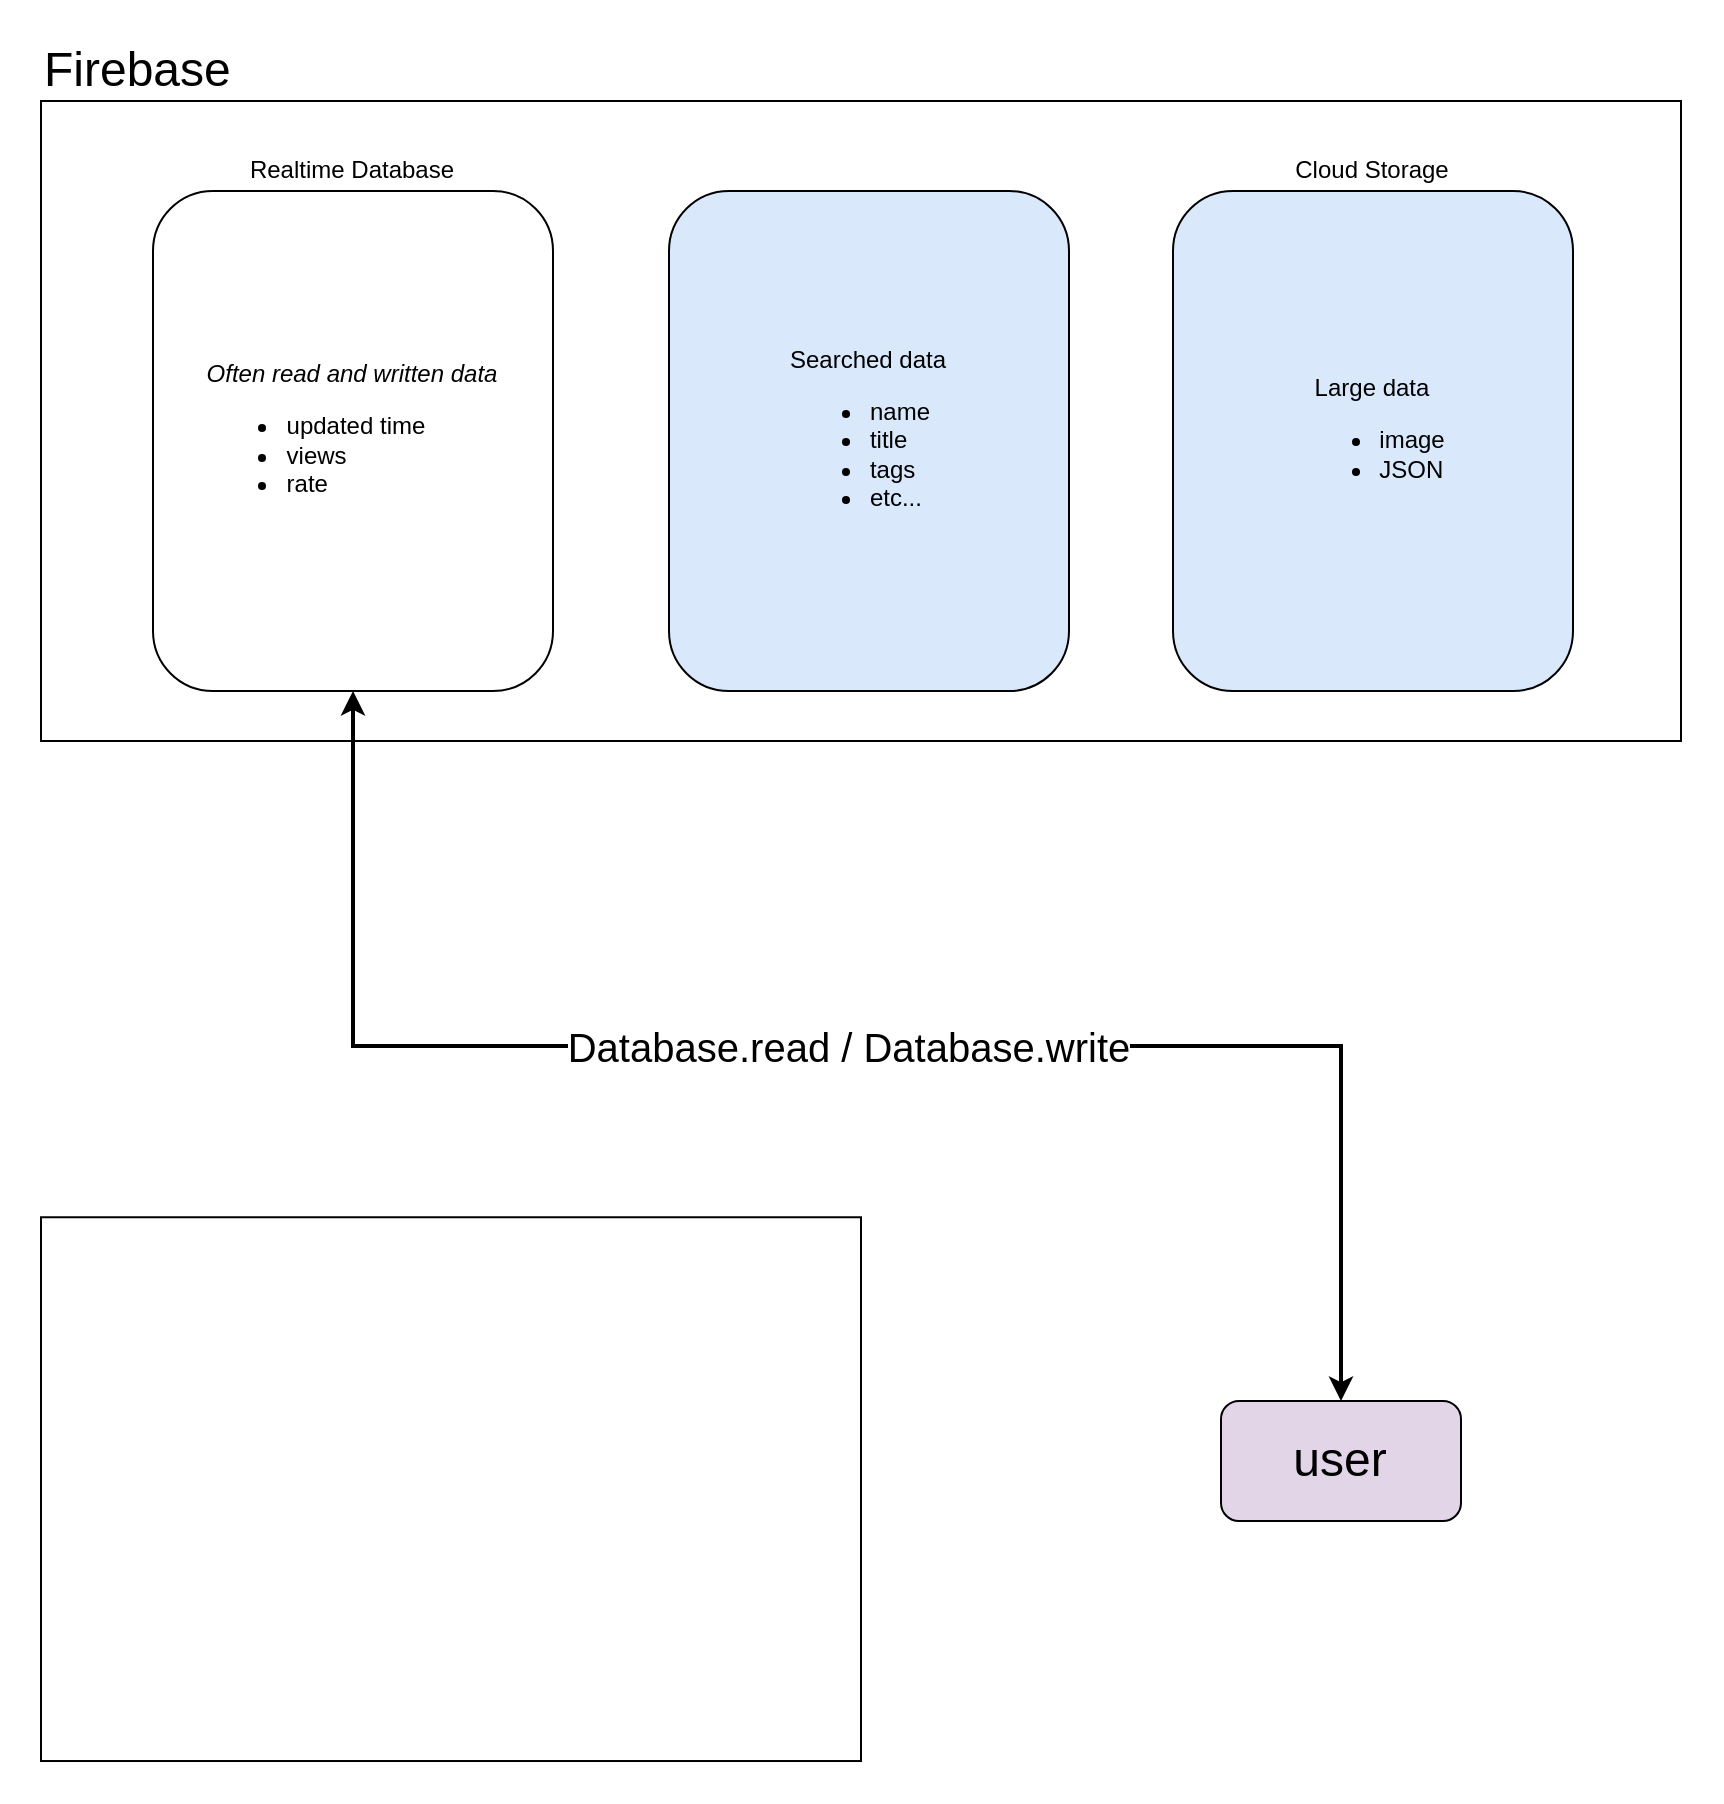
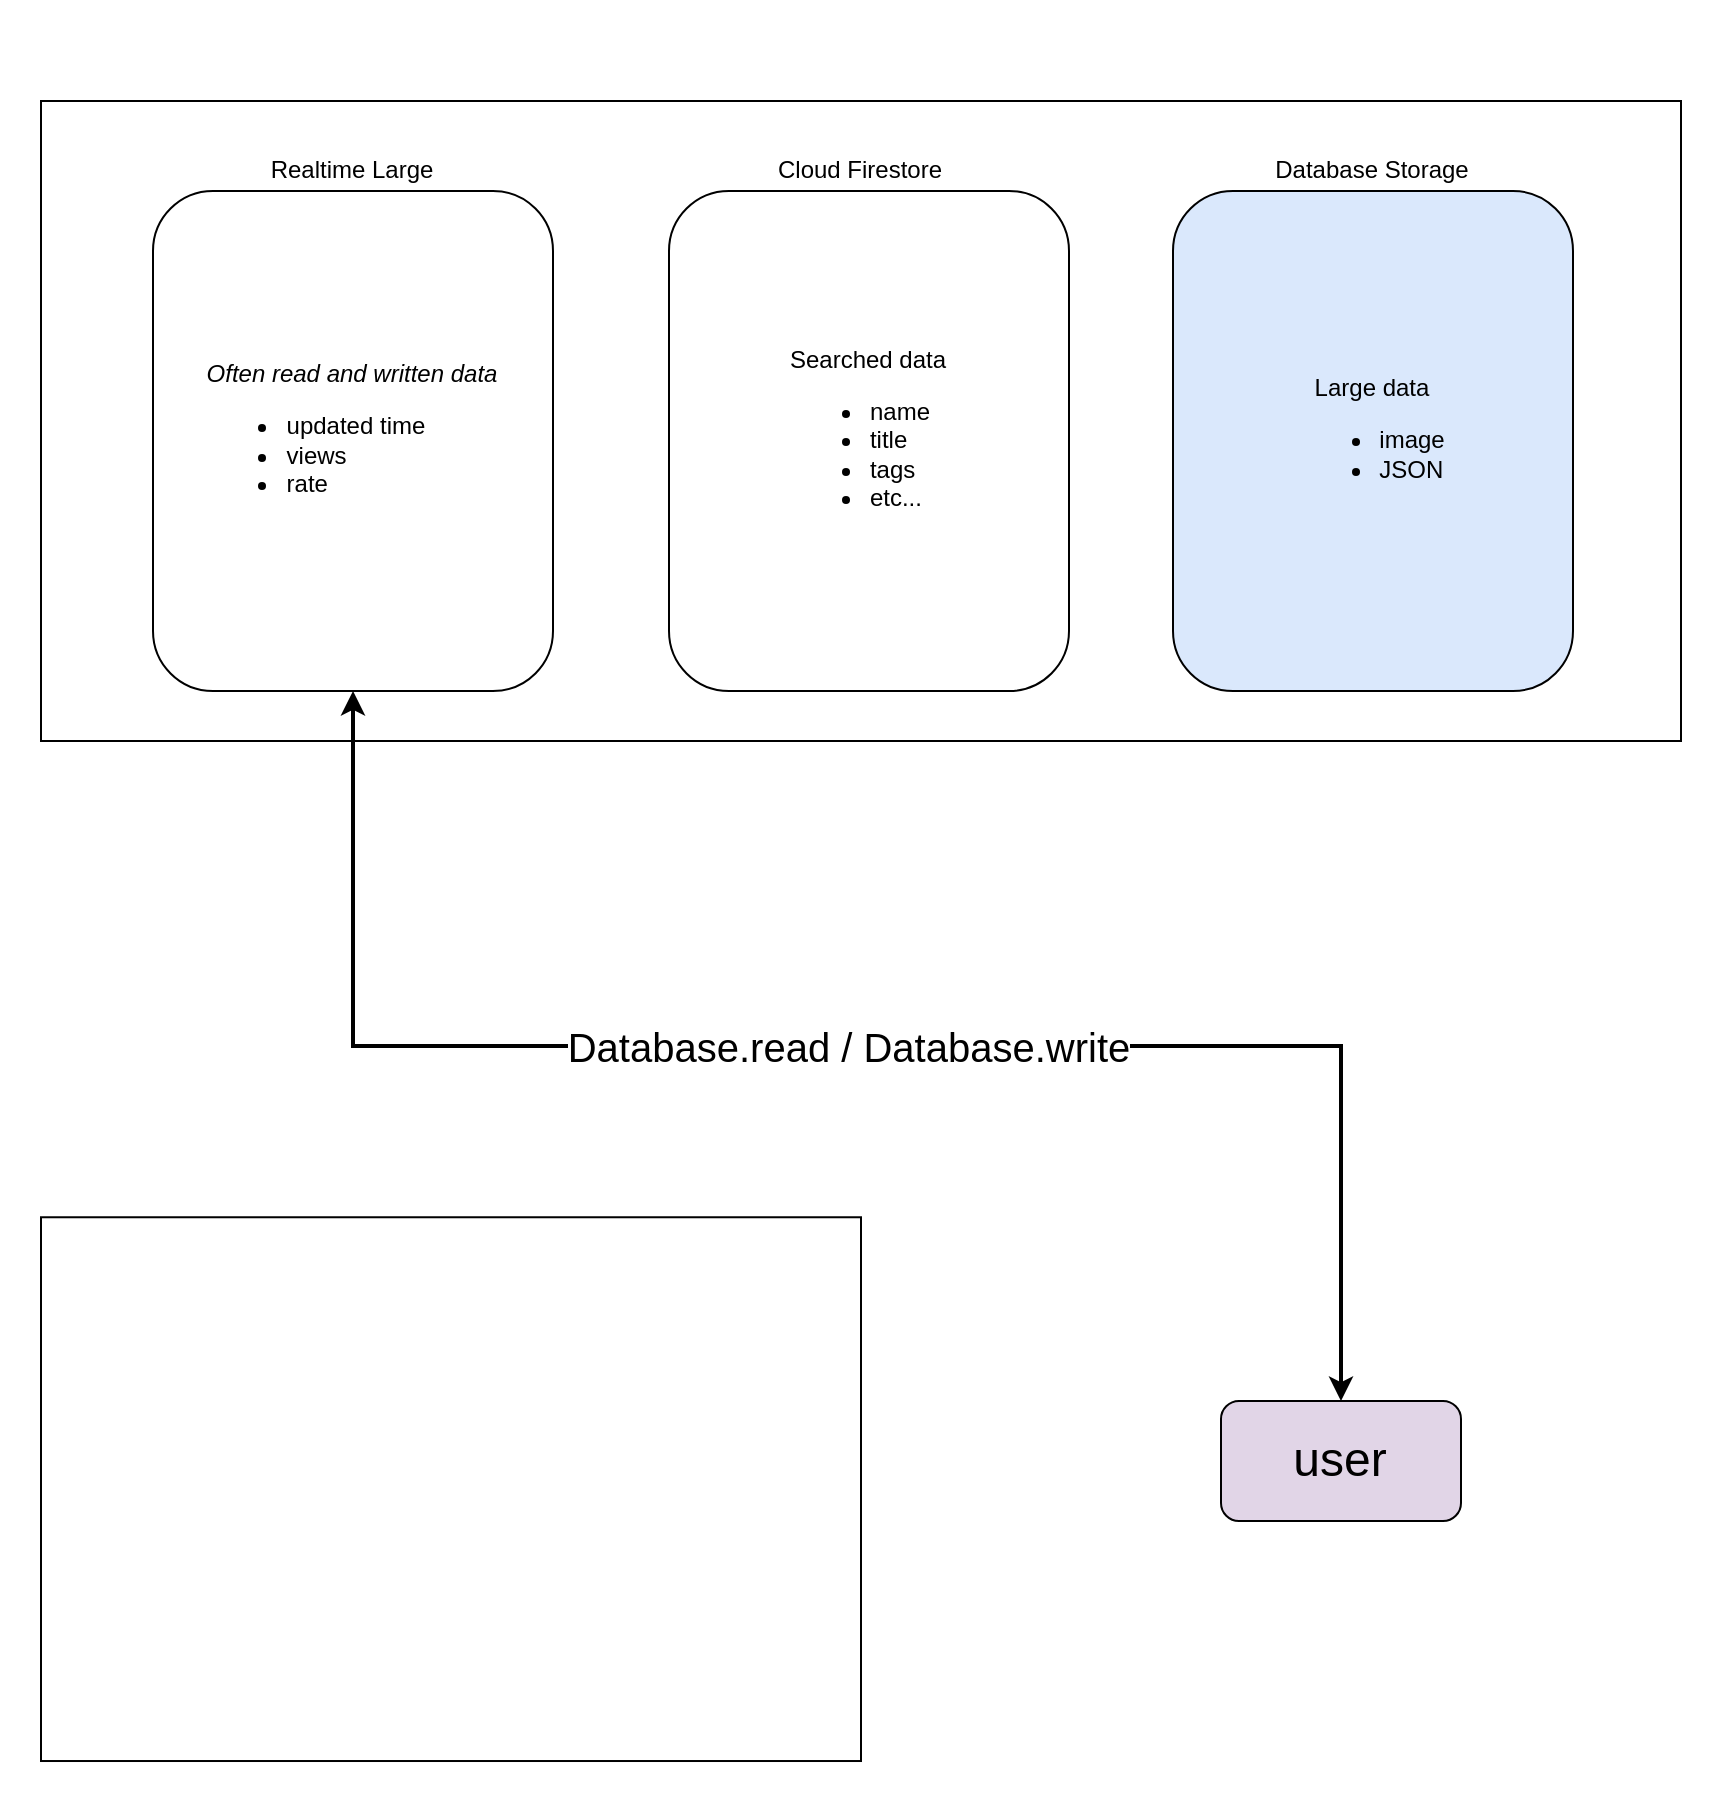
- <mxCell id="4" value="&lt;font style=&quot;font-size: 24px&quot;&gt;Firebase&lt;/font&gt;" style="text;html=1;strokeColor=none;fillColor=none;align=left;verticalAlign=middle;whiteSpace=wrap;rounded=0;" parent="2" vertex="1"><mxGeometry width="820" height="30" as="geometry" /></mxCell>
- <mxCell id="7" value="Realtime Database" style="text;html=1;strokeColor=none;fillColor=none;align=center;verticalAlign=middle;whiteSpace=wrap;rounded=0;" parent="5" vertex="1"><mxGeometry width="200" height="20" as="geometry" /></mxCell>
+ <mxCell id="7" value="Realtime Large" style="text;html=1;strokeColor=none;fillColor=none;align=center;verticalAlign=middle;whiteSpace=wrap;rounded=0;" parent="5" vertex="1"><mxGeometry width="200" height="20" as="geometry" /></mxCell>
+ <mxCell id="13" value="Cloud Firestore" style="text;html=1;strokeColor=none;fillColor=none;align=center;verticalAlign=middle;whiteSpace=wrap;rounded=0;" parent="12" vertex="1"><mxGeometry width="200" height="20" as="geometry" /></mxCell>
- <mxCell id="9" value="Cloud Storage" style="text;html=1;strokeColor=none;fillColor=none;align=center;verticalAlign=middle;whiteSpace=wrap;rounded=0;" parent="8" vertex="1"><mxGeometry width="200" height="20" as="geometry" /></mxCell>
+ <mxCell id="9" value="Database Storage" style="text;html=1;strokeColor=none;fillColor=none;align=center;verticalAlign=middle;whiteSpace=wrap;rounded=0;" parent="8" vertex="1"><mxGeometry width="200" height="20" as="geometry" /></mxCell>
- <mxCell id="11" value="&lt;div&gt;Searched data&lt;/div&gt;&lt;ul&gt;&lt;li style=&quot;text-align: left&quot;&gt;name&lt;/li&gt;&lt;li style=&quot;text-align: left&quot;&gt;title&lt;/li&gt;&lt;li style=&quot;text-align: left&quot;&gt;tags&lt;/li&gt;&lt;li style=&quot;text-align: left&quot;&gt;etc...&lt;/li&gt;&lt;/ul&gt;" style="rounded=1;whiteSpace=wrap;html=1;align=center;fillColor=#dae8fc;" parent="2" vertex="1"><mxGeometry x="314" y="75" width="200" height="250" as="geometry" /></mxCell>
+ <mxCell id="11" value="&lt;div&gt;Searched data&lt;/div&gt;&lt;ul&gt;&lt;li style=&quot;text-align: left&quot;&gt;name&lt;/li&gt;&lt;li style=&quot;text-align: left&quot;&gt;title&lt;/li&gt;&lt;li style=&quot;text-align: left&quot;&gt;tags&lt;/li&gt;&lt;li style=&quot;text-align: left&quot;&gt;etc...&lt;/li&gt;&lt;/ul&gt;" style="rounded=1;whiteSpace=wrap;html=1;align=center;" parent="2" vertex="1"><mxGeometry x="314" y="75" width="200" height="250" as="geometry" /></mxCell>
